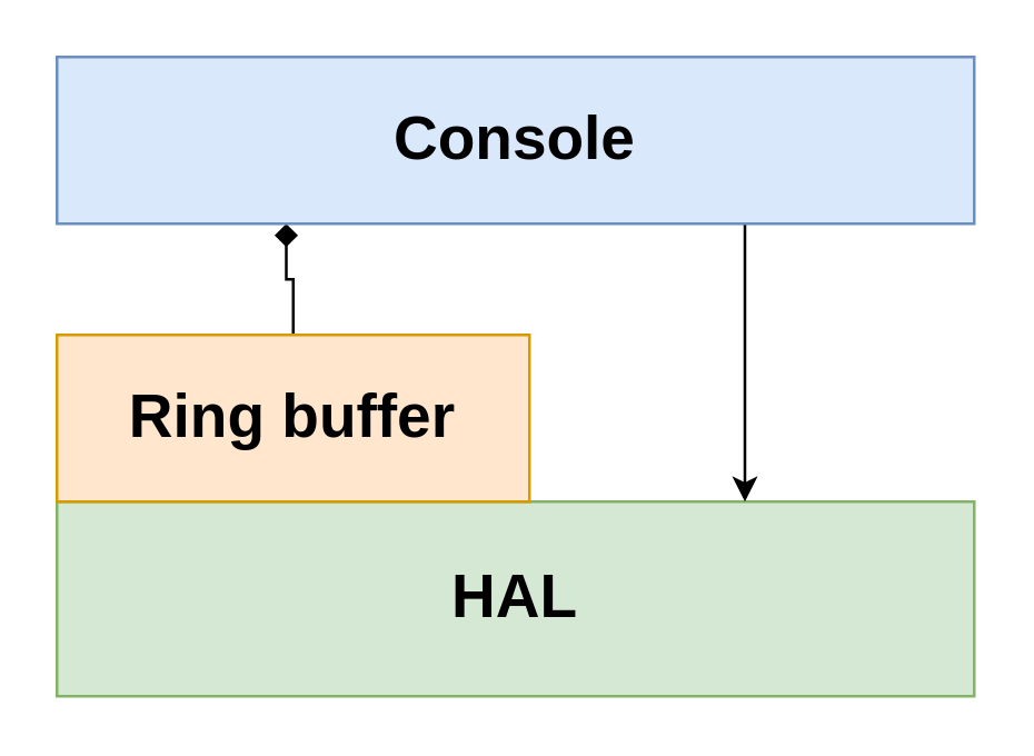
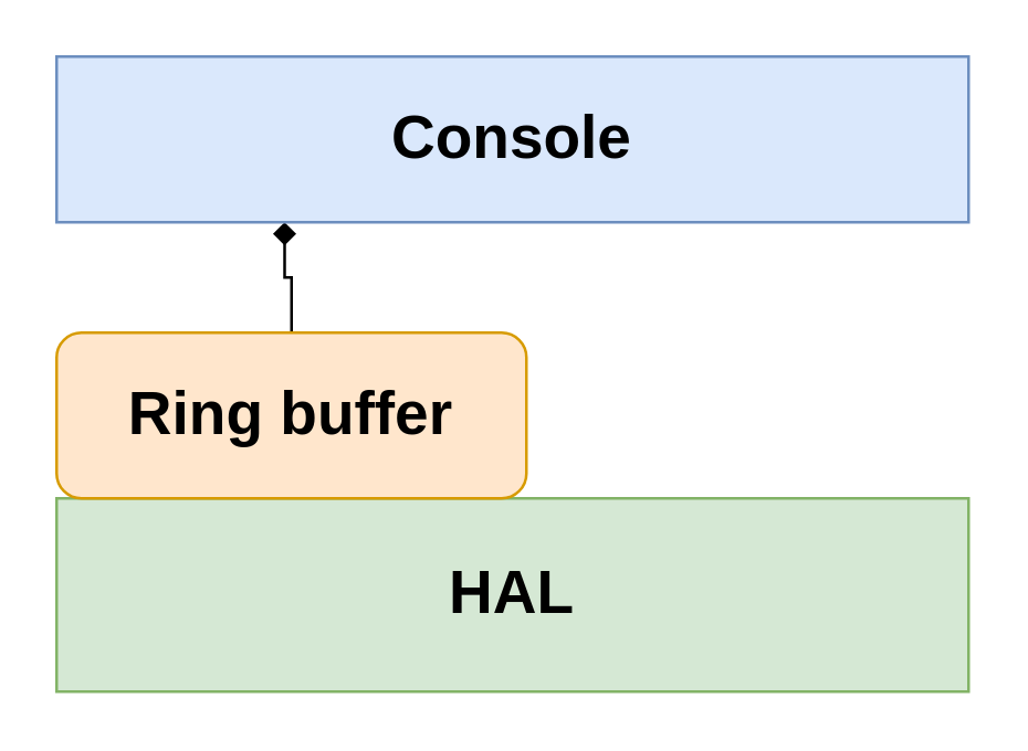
- <mxCell id="5" style="edgeStyle=orthogonalEdgeStyle;rounded=0;orthogonalLoop=1;jettySize=auto;html=1;exitX=0.75;exitY=1;exitDx=0;exitDy=0;entryX=0.75;entryY=0;entryDx=0;entryDy=0;fontSize=22;" edge="1" parent="1" source="6" target="2"><mxGeometry relative="1" as="geometry" /></mxCell>
- <mxCell id="4" value="Ring buffer" style="rounded=0;whiteSpace=wrap;html=1;fontSize=22;fontStyle=1;fillColor=#ffe6cc;strokeColor=#d79b00;" vertex="1" parent="1"><mxGeometry x="20" y="120" width="170" height="60" as="geometry" /></mxCell>
+ <mxCell id="4" value="Ring buffer" style="whiteSpace=wrap;html=1;fontSize=22;fontStyle=1;fillColor=#ffe6cc;strokeColor=#d79b00;rounded=1;" vertex="1" parent="1"><mxGeometry x="20" y="120" width="170" height="60" as="geometry" /></mxCell>
